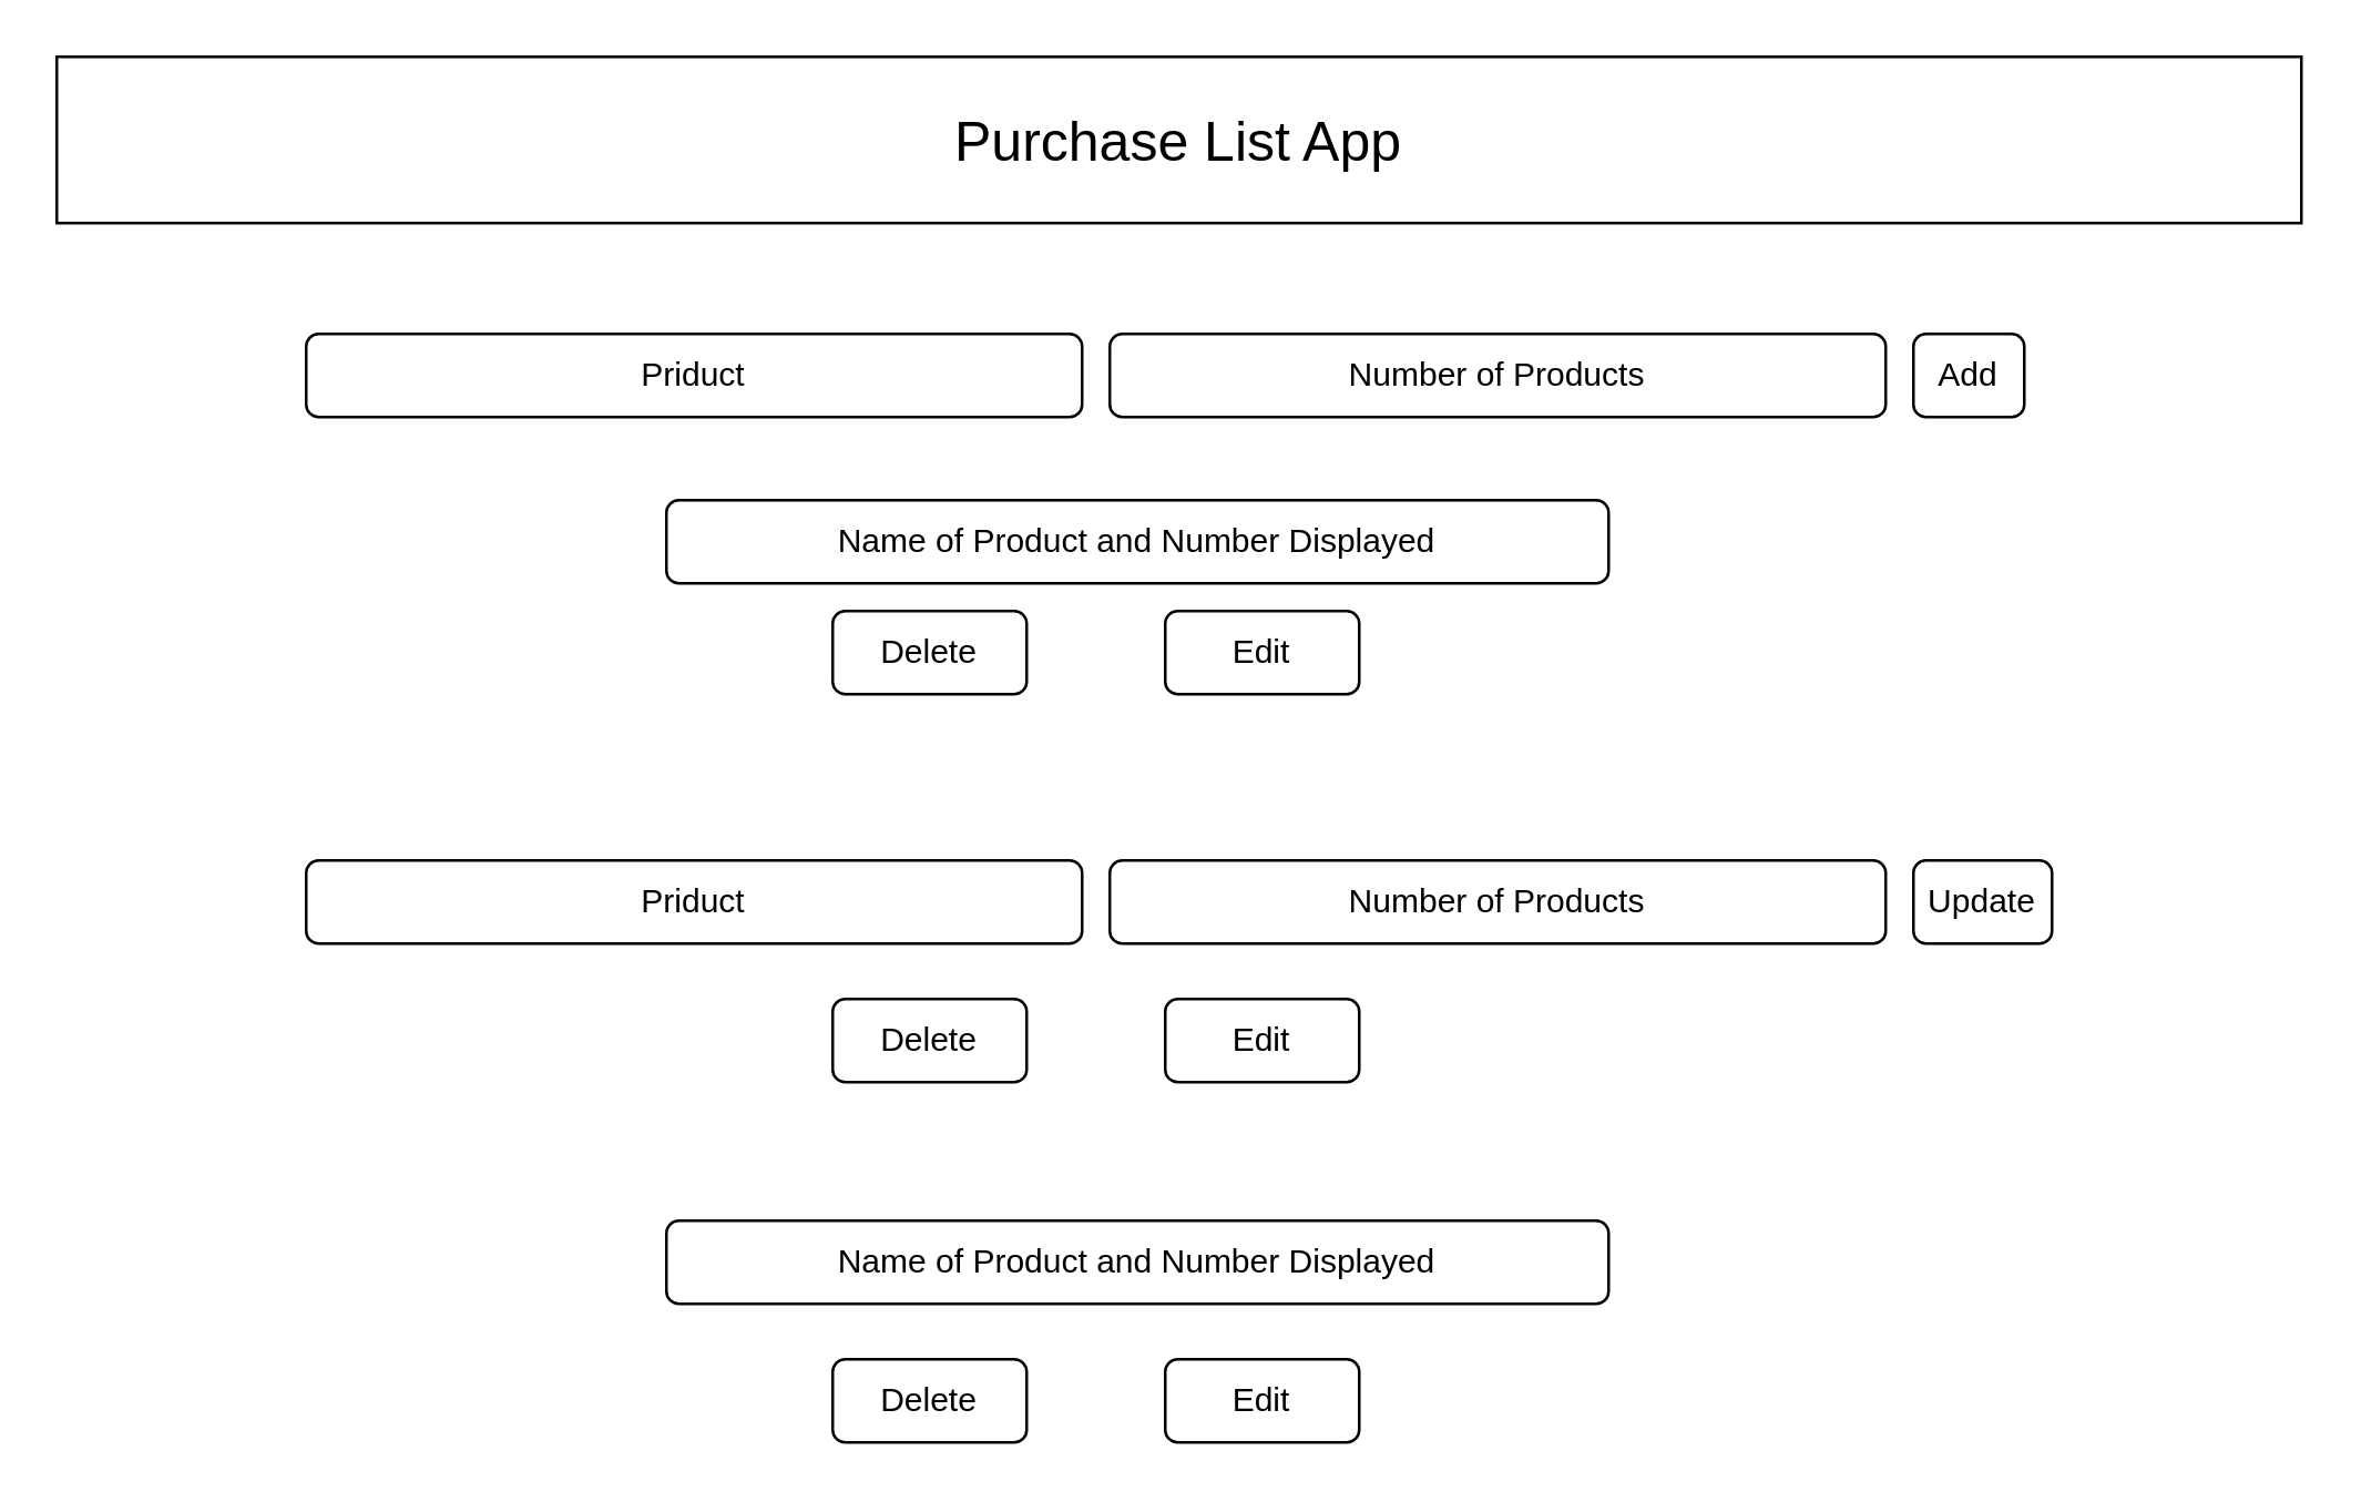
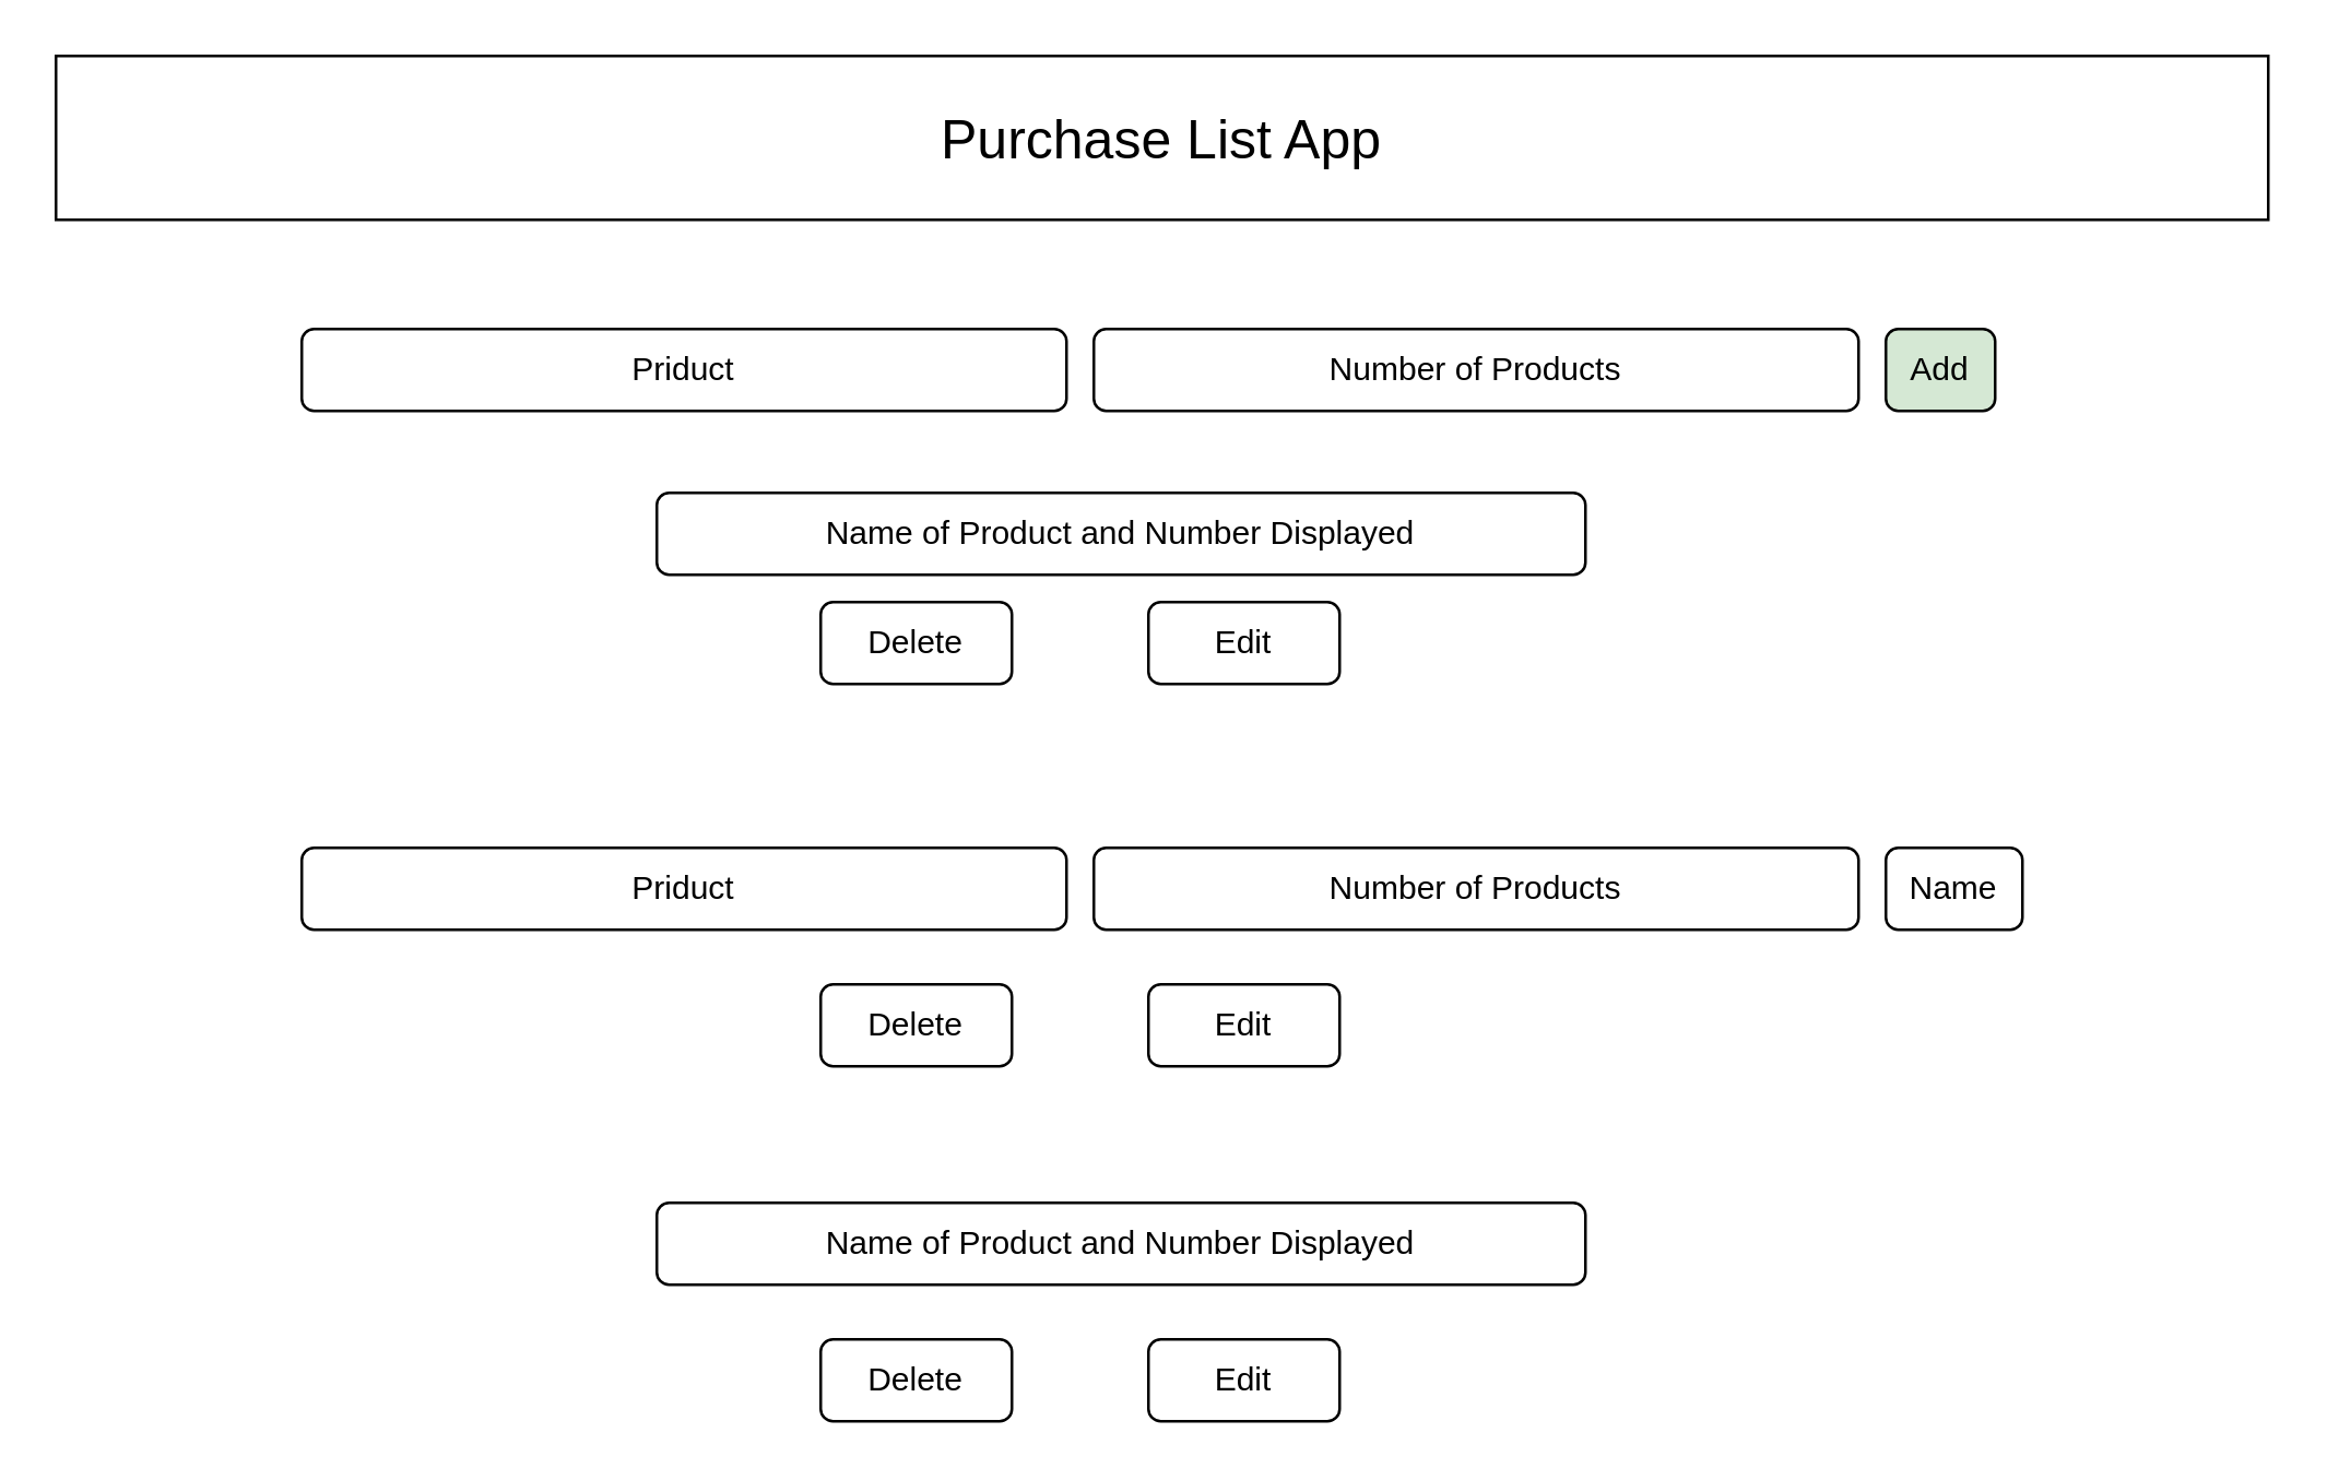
- <mxCell id="5" value="Add" style="rounded=1;whiteSpace=wrap;html=1;" parent="1" vertex="1"><mxGeometry x="690" y="120" width="40" height="30" as="geometry" /></mxCell>
+ <mxCell id="5" value="Add" style="rounded=1;whiteSpace=wrap;html=1;fillColor=#d5e8d4;" parent="1" vertex="1"><mxGeometry x="690" y="120" width="40" height="30" as="geometry" /></mxCell>
- <mxCell id="11" value="Update" style="rounded=1;whiteSpace=wrap;html=1;" parent="1" vertex="1"><mxGeometry x="690" y="310" width="50" height="30" as="geometry" /></mxCell>
+ <mxCell id="11" value="Name" style="rounded=1;whiteSpace=wrap;html=1;" parent="1" vertex="1"><mxGeometry x="690" y="310" width="50" height="30" as="geometry" /></mxCell>
